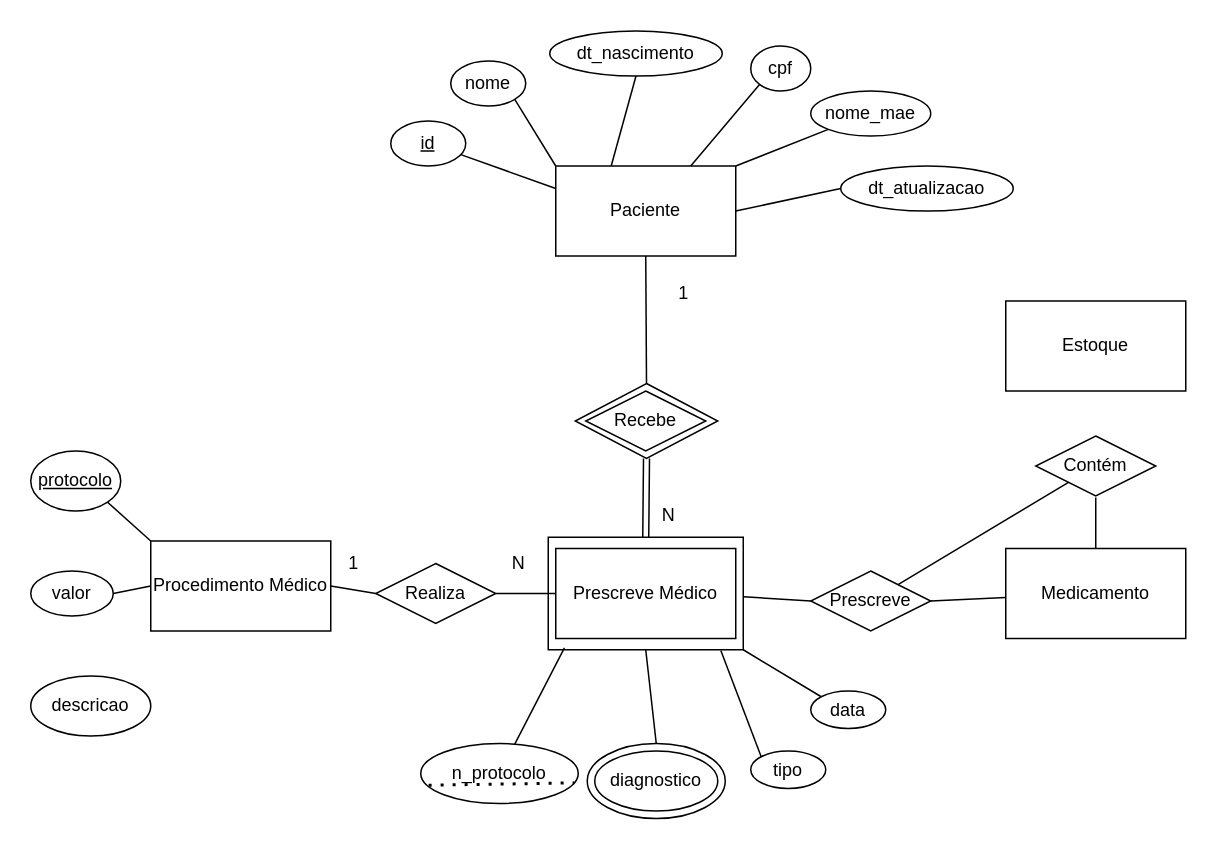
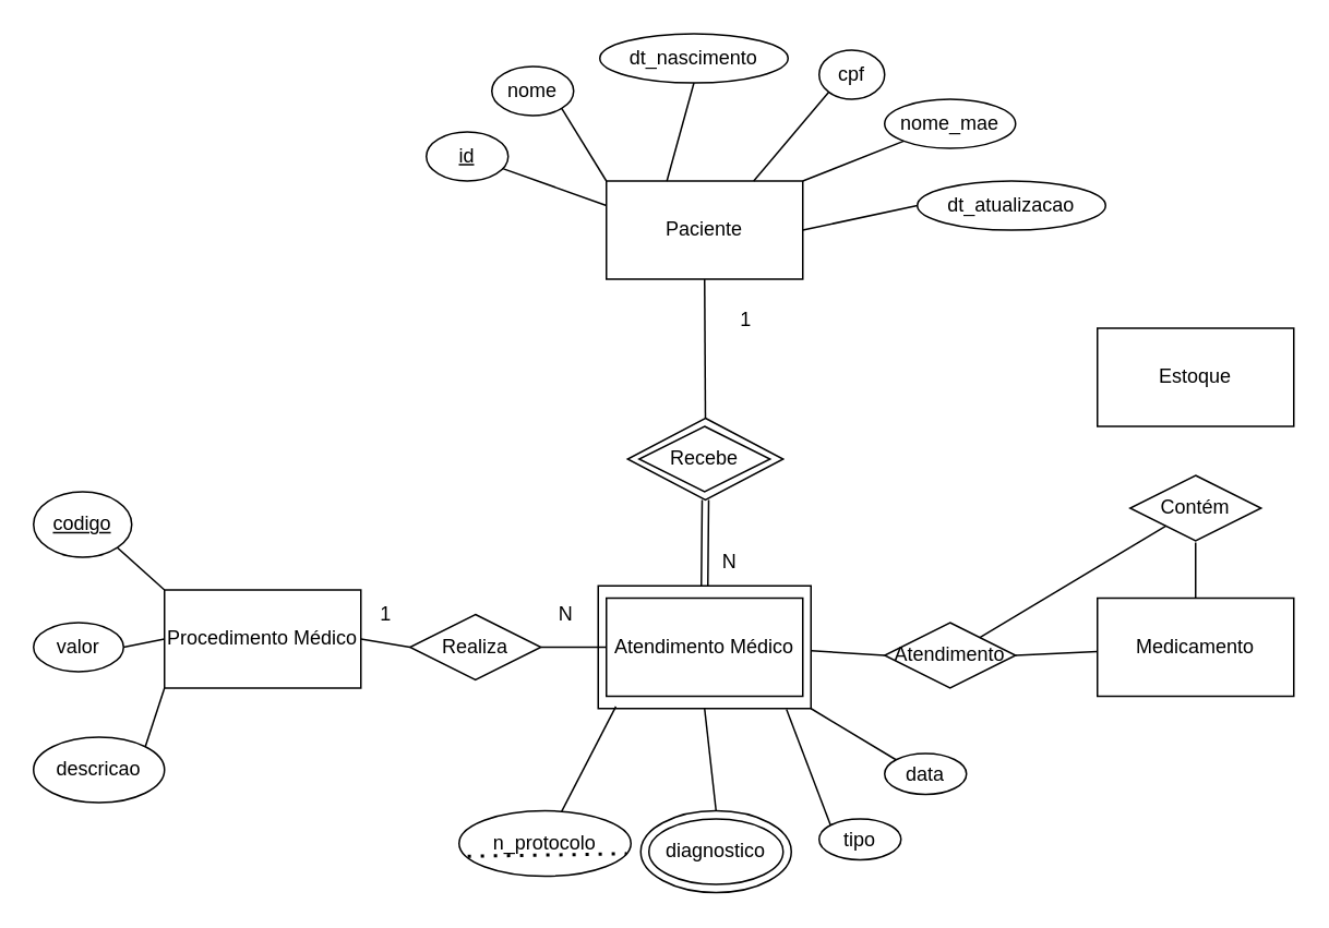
- <mxCell id="20" value="&lt;u&gt;protocolo&lt;/u&gt;" style="ellipse;whiteSpace=wrap;html=1;" parent="1" vertex="1"><mxGeometry x="20" y="300" width="60" height="40" as="geometry" /></mxCell>
+ <mxCell id="20" value="&lt;u&gt;codigo&lt;/u&gt;" style="ellipse;whiteSpace=wrap;html=1;" parent="1" vertex="1"><mxGeometry x="20" y="300" width="60" height="40" as="geometry" /></mxCell>
- <mxCell id="19" value="Prescreve Médico" style="rounded=0;whiteSpace=wrap;html=1;" parent="1" vertex="1"><mxGeometry x="370" y="365" width="120" height="60" as="geometry" /></mxCell>
+ <mxCell id="19" value="Atendimento Médico" style="rounded=0;whiteSpace=wrap;html=1;" parent="1" vertex="1"><mxGeometry x="370" y="365" width="120" height="60" as="geometry" /></mxCell>
- <mxCell id="44" value="Prescreve" style="rhombus;whiteSpace=wrap;html=1;" vertex="1" parent="1"><mxGeometry x="540" y="380" width="80" height="40" as="geometry" /></mxCell>
+ <mxCell id="44" value="Atendimento" style="rhombus;whiteSpace=wrap;html=1;" vertex="1" parent="1"><mxGeometry x="540" y="380" width="80" height="40" as="geometry" /></mxCell>
+ <mxCell id="25" value="" style="endArrow=none;html=1;rounded=0;entryX=0;entryY=1;entryDx=0;entryDy=0;exitX=1;exitY=0;exitDx=0;exitDy=0;" parent="1" source="21" target="18" edge="1"><mxGeometry width="50" height="50" relative="1" as="geometry"><mxPoint x="400" y="420" as="sourcePoint" /><mxPoint x="450" y="370" as="targetPoint" /></mxGeometry></mxCell>
